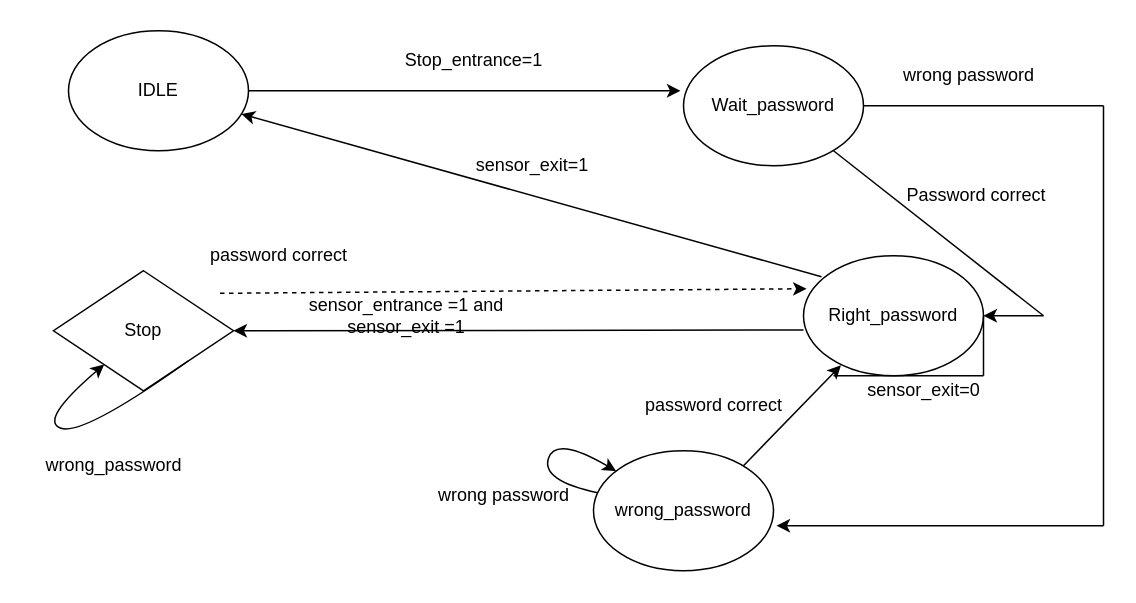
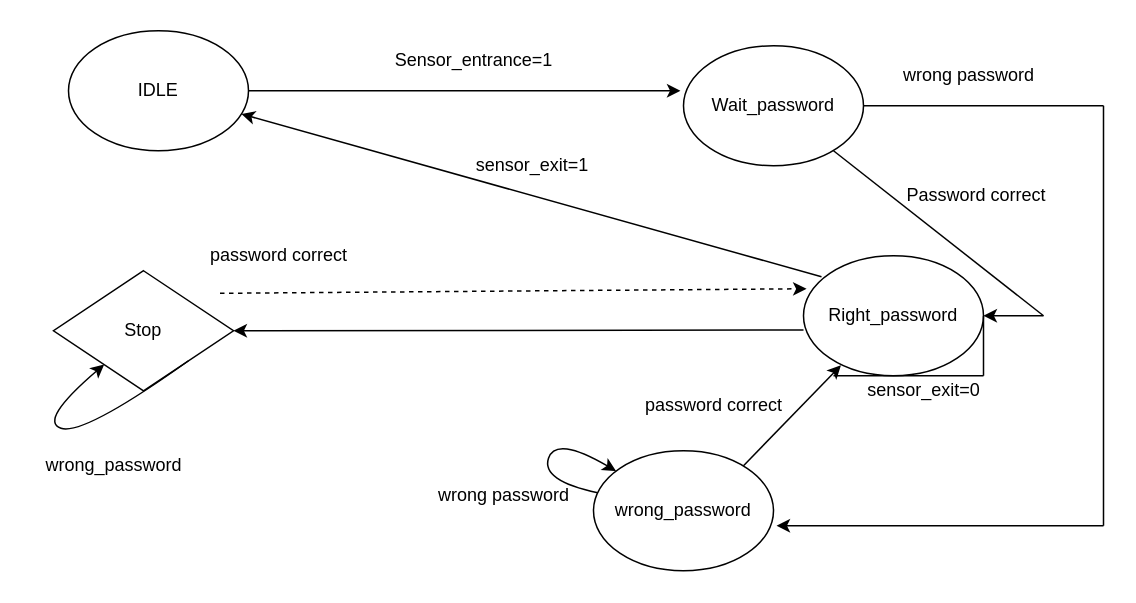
- <mxCell id="7" value="Stop_entrance=1" style="text;html=1;align=center;verticalAlign=middle;resizable=0;points=[];autosize=1;strokeColor=none;fillColor=none;" vertex="1" parent="1"><mxGeometry x="255" y="30" width="120" height="20" as="geometry" /></mxCell>
+ <mxCell id="7" value="Sensor_entrance=1" style="text;html=1;align=center;verticalAlign=middle;resizable=0;points=[];autosize=1;strokeColor=none;fillColor=none;" vertex="1" parent="1"><mxGeometry x="255" y="30" width="120" height="20" as="geometry" /></mxCell>
- <mxCell id="27" value="sensor_entrance =1 and&lt;br&gt;sensor_exit =1" style="text;html=1;align=center;verticalAlign=middle;resizable=0;points=[];autosize=1;strokeColor=none;fillColor=none;" vertex="1" parent="1"><mxGeometry x="195" y="195" width="150" height="30" as="geometry" /></mxCell>
